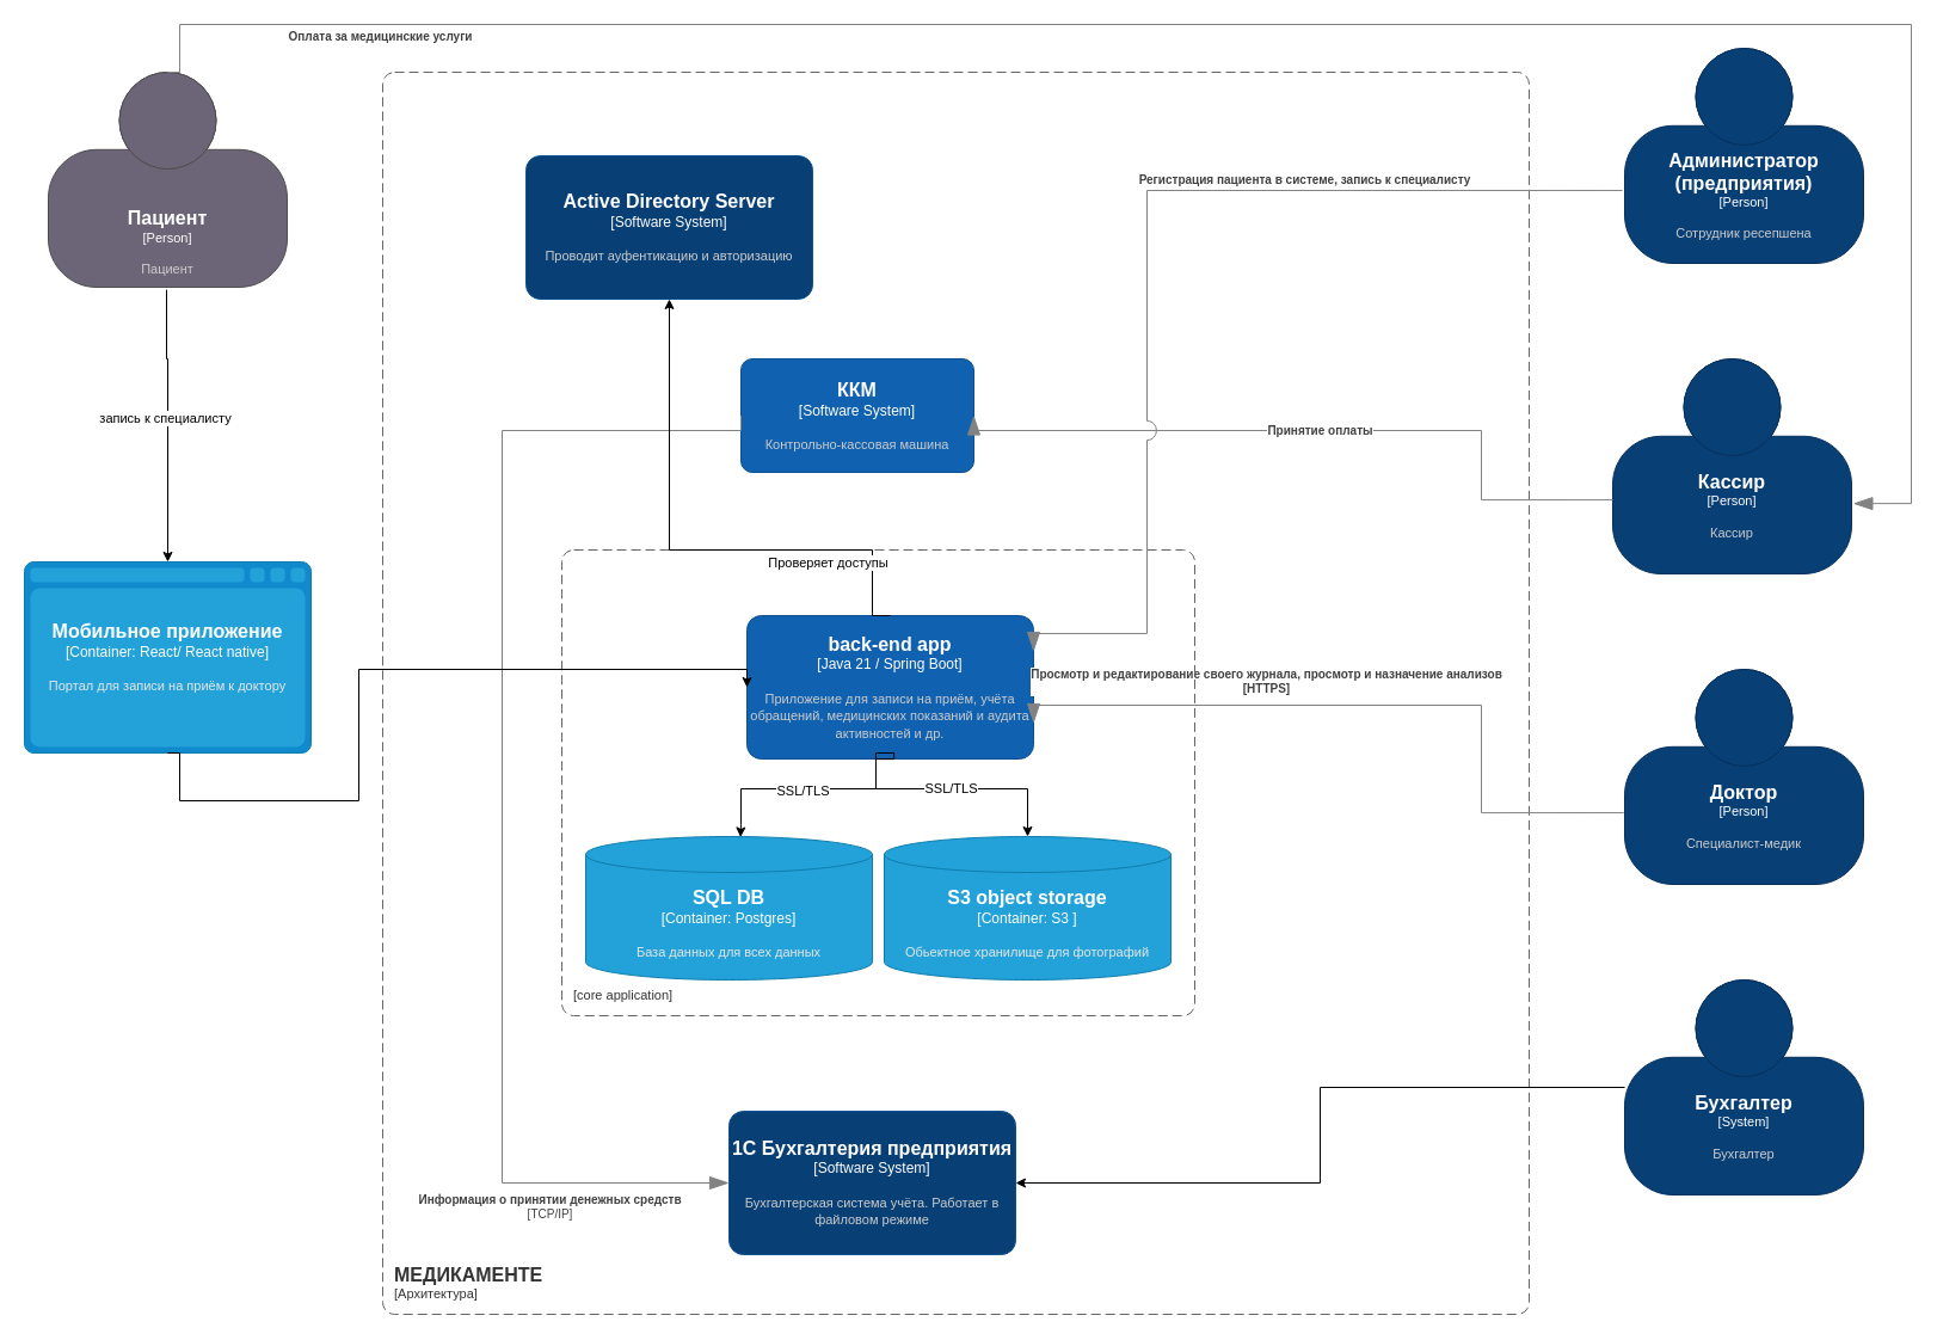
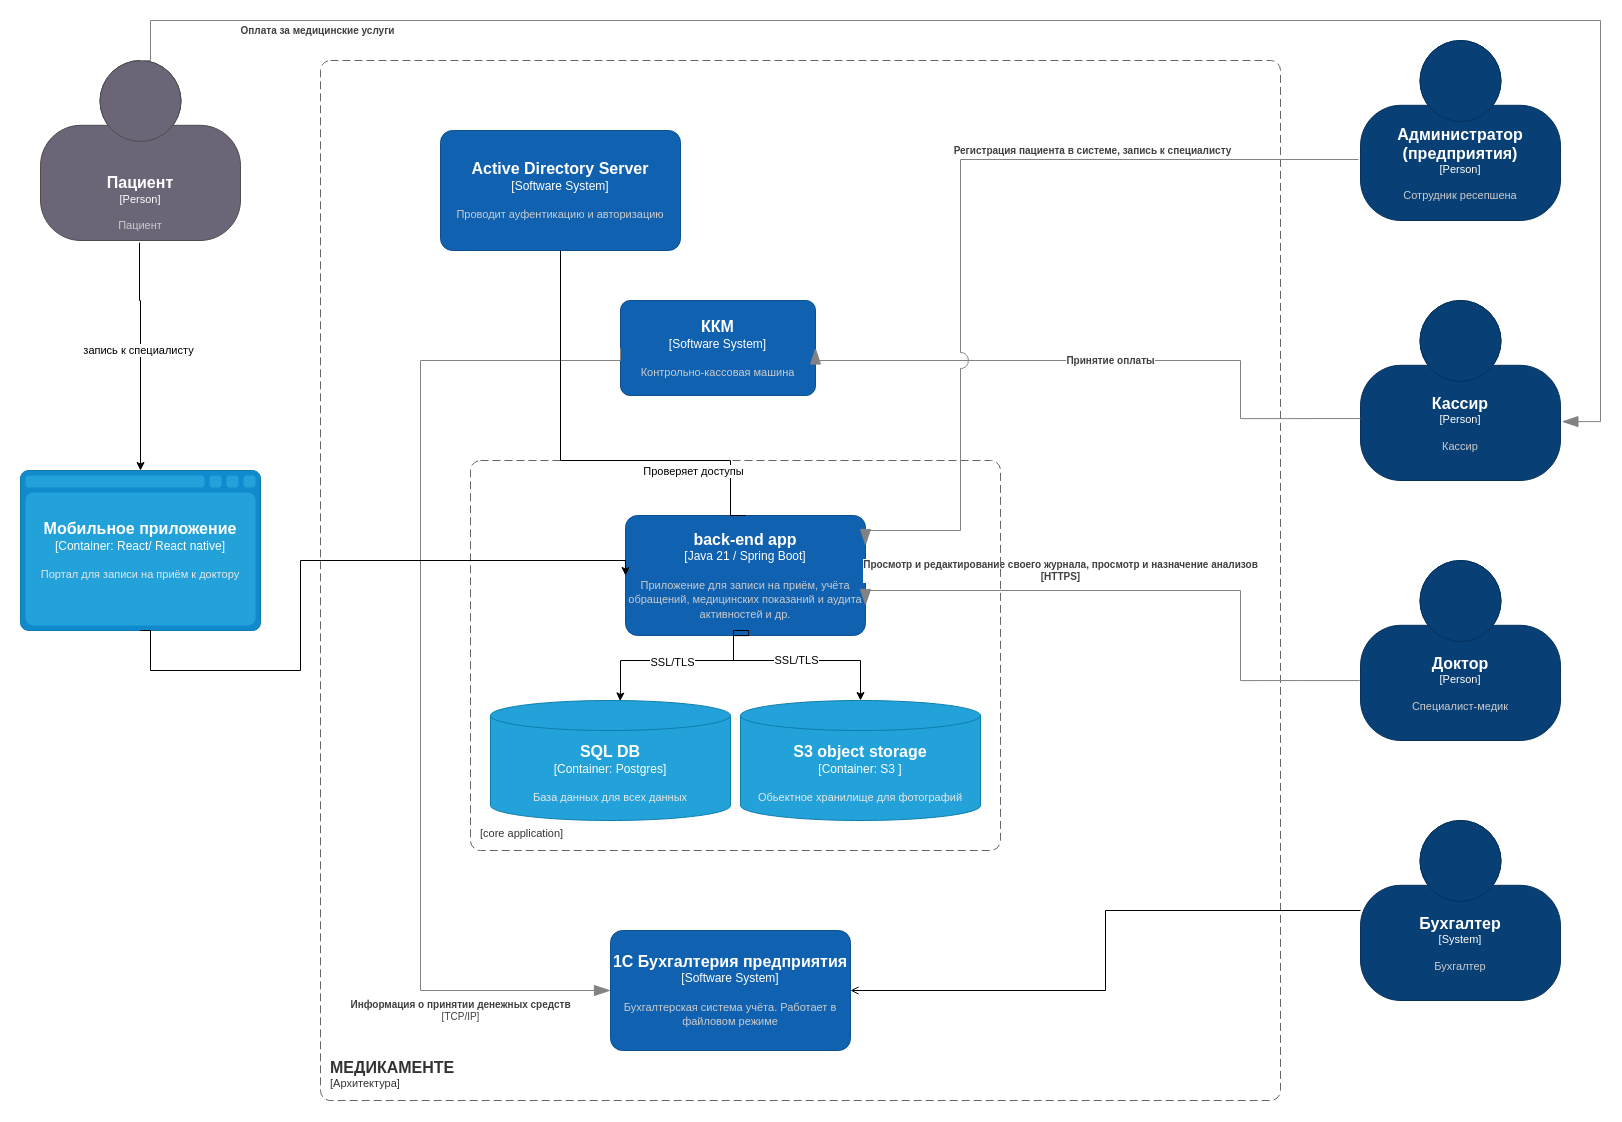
- <mxCell id="28" value="&lt;font style=&quot;font-size: 16px&quot;&gt;&lt;b&gt;Active Directory Server&lt;/b&gt;&lt;/font&gt;&lt;div&gt;[Software System]&lt;/div&gt;&lt;br&gt;&lt;div&gt;&lt;font style=&quot;font-size: 11px&quot;&gt;&lt;font color=&quot;#cccccc&quot;&gt;Проводит ауфентикацию и авторизацию&lt;/font&gt;&lt;/div&gt;" style="rounded=1;whiteSpace=wrap;html=1;labelBackgroundColor=none;fillColor=#083f75;fontColor=#ffffff;align=center;arcSize=10;strokeColor=#0D5091;metaEdit=1;resizable=0;points=[[0.25,0,0],[0.5,0,0],[0.75,0,0],[1,0.25,0],[1,0.5,0],[1,0.75,0],[0.75,1,0],[0.5,1,0],[0.25,1,0],[0,0.75,0],[0,0.5,0],[0,0.25,0]];" vertex="1" parent="1"><mxGeometry x="440" y="130" width="240" height="120" as="geometry" /></mxCell>
+ <mxCell id="28" value="&lt;font style=&quot;font-size: 16px&quot;&gt;&lt;b&gt;Active Directory Server&lt;/b&gt;&lt;/font&gt;&lt;div&gt;[Software System]&lt;/div&gt;&lt;br&gt;&lt;div&gt;&lt;font style=&quot;font-size: 11px&quot;&gt;&lt;font color=&quot;#cccccc&quot;&gt;Проводит ауфентикацию и авторизацию&lt;/font&gt;&lt;/div&gt;" style="rounded=1;whiteSpace=wrap;html=1;labelBackgroundColor=none;fillColor=#1061B0;fontColor=#ffffff;align=center;arcSize=10;strokeColor=#0D5091;metaEdit=1;resizable=0;points=[[0.25,0,0],[0.5,0,0],[0.75,0,0],[1,0.25,0],[1,0.5,0],[1,0.75,0],[0.75,1,0],[0.5,1,0],[0.25,1,0],[0,0.75,0],[0,0.5,0],[0,0.25,0]];" vertex="1" parent="1"><mxGeometry x="440" y="130" width="240" height="120" as="geometry" /></mxCell>
- <mxCell id="29" style="edgeStyle=orthogonalEdgeStyle;rounded=0;orthogonalLoop=1;jettySize=auto;html=1;entryX=0.5;entryY=1;entryDx=0;entryDy=0;entryPerimeter=0;exitX=0.5;exitY=0;exitDx=0;exitDy=0;exitPerimeter=0;" edge="1" parent="1" source="10" target="28"><mxGeometry relative="1" as="geometry"><mxPoint x="740" y="270" as="sourcePoint" /><mxPoint x="930" y="380" as="targetPoint" /><Array as="points"><mxPoint x="730" y="460" /><mxPoint x="560" y="460" /></Array></mxGeometry></mxCell>
+ <mxCell id="29" style="edgeStyle=orthogonalEdgeStyle;rounded=0;orthogonalLoop=1;jettySize=auto;html=1;entryX=0.5;entryY=1;entryDx=0;entryDy=0;entryPerimeter=0;exitX=0.5;exitY=0;exitDx=0;exitDy=0;exitPerimeter=0;endArrow=none;" edge="1" parent="1" source="10" target="28"><mxGeometry relative="1" as="geometry"><mxPoint x="740" y="270" as="sourcePoint" /><mxPoint x="930" y="380" as="targetPoint" /><Array as="points"><mxPoint x="730" y="460" /><mxPoint x="560" y="460" /></Array></mxGeometry></mxCell>
- <mxCell id="4" value="&lt;font style=&quot;font-size: 16px&quot;&gt;&lt;b&gt;Кассир&lt;/b&gt;&lt;/font&gt;&lt;div&gt;[Person]&lt;/div&gt;&lt;br&gt;&lt;div&gt;&lt;font style=&quot;font-size: 11px&quot;&gt;&lt;font color=&quot;#cccccc&quot;&gt;Кассир&lt;/font&gt;&lt;/div&gt;" style="html=1;fontSize=11;dashed=0;whiteSpace=wrap;fillColor=#083F75;strokeColor=#06315C;fontColor=#ffffff;shape=mxgraph.c4.person2;align=center;metaEdit=1;points=[[0.5,0,0],[1,0.5,0],[1,0.75,0],[0.75,1,0],[0.5,1,0],[0.25,1,0],[0,0.75,0],[0,0.5,0]];resizable=0;" vertex="1" parent="1"><mxGeometry x="1350" y="300" width="200" height="180" as="geometry" /></mxCell>
+ <mxCell id="4" value="&lt;font style=&quot;font-size: 16px&quot;&gt;&lt;b&gt;Кассир&lt;/b&gt;&lt;/font&gt;&lt;div&gt;[Person]&lt;/div&gt;&lt;br&gt;&lt;div&gt;&lt;font style=&quot;font-size: 11px&quot;&gt;&lt;font color=&quot;#cccccc&quot;&gt;Кассир&lt;/font&gt;&lt;/div&gt;" style="html=1;fontSize=11;dashed=0;whiteSpace=wrap;fillColor=#083F75;strokeColor=#06315C;fontColor=#ffffff;shape=mxgraph.c4.person2;align=center;metaEdit=1;points=[[0.5,0,0],[1,0.5,0],[1,0.75,0],[0.75,1,0],[0.5,1,0],[0.25,1,0],[0,0.75,0],[0,0.5,0]];resizable=0;" vertex="1" parent="1"><mxGeometry x="1360" y="300" width="200" height="180" as="geometry" /></mxCell>
- <mxCell id="11" value="&lt;font style=&quot;font-size: 16px&quot;&gt;&lt;b&gt;1C Бухгалтерия предприятия&lt;/b&gt;&lt;/font&gt;&lt;div&gt;[Software System]&lt;/div&gt;&lt;br&gt;&lt;div&gt;&lt;font style=&quot;font-size: 11px&quot;&gt;&lt;font color=&quot;#cccccc&quot;&gt;Бухгалтерская система учёта. Работает в файловом режиме&lt;/font&gt;&lt;/div&gt;" style="rounded=1;whiteSpace=wrap;html=1;labelBackgroundColor=none;fillColor=#083f75;fontColor=#ffffff;align=center;arcSize=10;strokeColor=#0D5091;metaEdit=1;resizable=0;points=[[0.25,0,0],[0.5,0,0],[0.75,0,0],[1,0.25,0],[1,0.5,0],[1,0.75,0],[0.75,1,0],[0.5,1,0],[0.25,1,0],[0,0.75,0],[0,0.5,0],[0,0.25,0]];" vertex="1" parent="1"><mxGeometry x="610" y="930" width="240" height="120" as="geometry" /></mxCell>
+ <mxCell id="11" value="&lt;font style=&quot;font-size: 16px&quot;&gt;&lt;b&gt;1C Бухгалтерия предприятия&lt;/b&gt;&lt;/font&gt;&lt;div&gt;[Software System]&lt;/div&gt;&lt;br&gt;&lt;div&gt;&lt;font style=&quot;font-size: 11px&quot;&gt;&lt;font color=&quot;#cccccc&quot;&gt;Бухгалтерская система учёта. Работает в файловом режиме&lt;/font&gt;&lt;/div&gt;" style="rounded=1;whiteSpace=wrap;html=1;labelBackgroundColor=none;fillColor=#1061B0;fontColor=#ffffff;align=center;arcSize=10;strokeColor=#0D5091;metaEdit=1;resizable=0;points=[[0.25,0,0],[0.5,0,0],[0.75,0,0],[1,0.25,0],[1,0.5,0],[1,0.75,0],[0.75,1,0],[0.5,1,0],[0.25,1,0],[0,0.75,0],[0,0.5,0],[0,0.25,0]];" vertex="1" parent="1"><mxGeometry x="610" y="930" width="240" height="120" as="geometry" /></mxCell>
- <mxCell id="12" style="edgeStyle=orthogonalEdgeStyle;rounded=0;orthogonalLoop=1;jettySize=auto;html=1;entryX=1;entryY=0.5;entryDx=0;entryDy=0;entryPerimeter=0;" edge="1" parent="1" source="6" target="11"><mxGeometry relative="1" as="geometry" /></mxCell>
+ <mxCell id="12" style="edgeStyle=orthogonalEdgeStyle;rounded=0;orthogonalLoop=1;jettySize=auto;html=1;entryX=1;entryY=0.5;entryDx=0;entryDy=0;entryPerimeter=0;endArrow=open;" edge="1" parent="1" source="6" target="11"><mxGeometry relative="1" as="geometry" /></mxCell>
